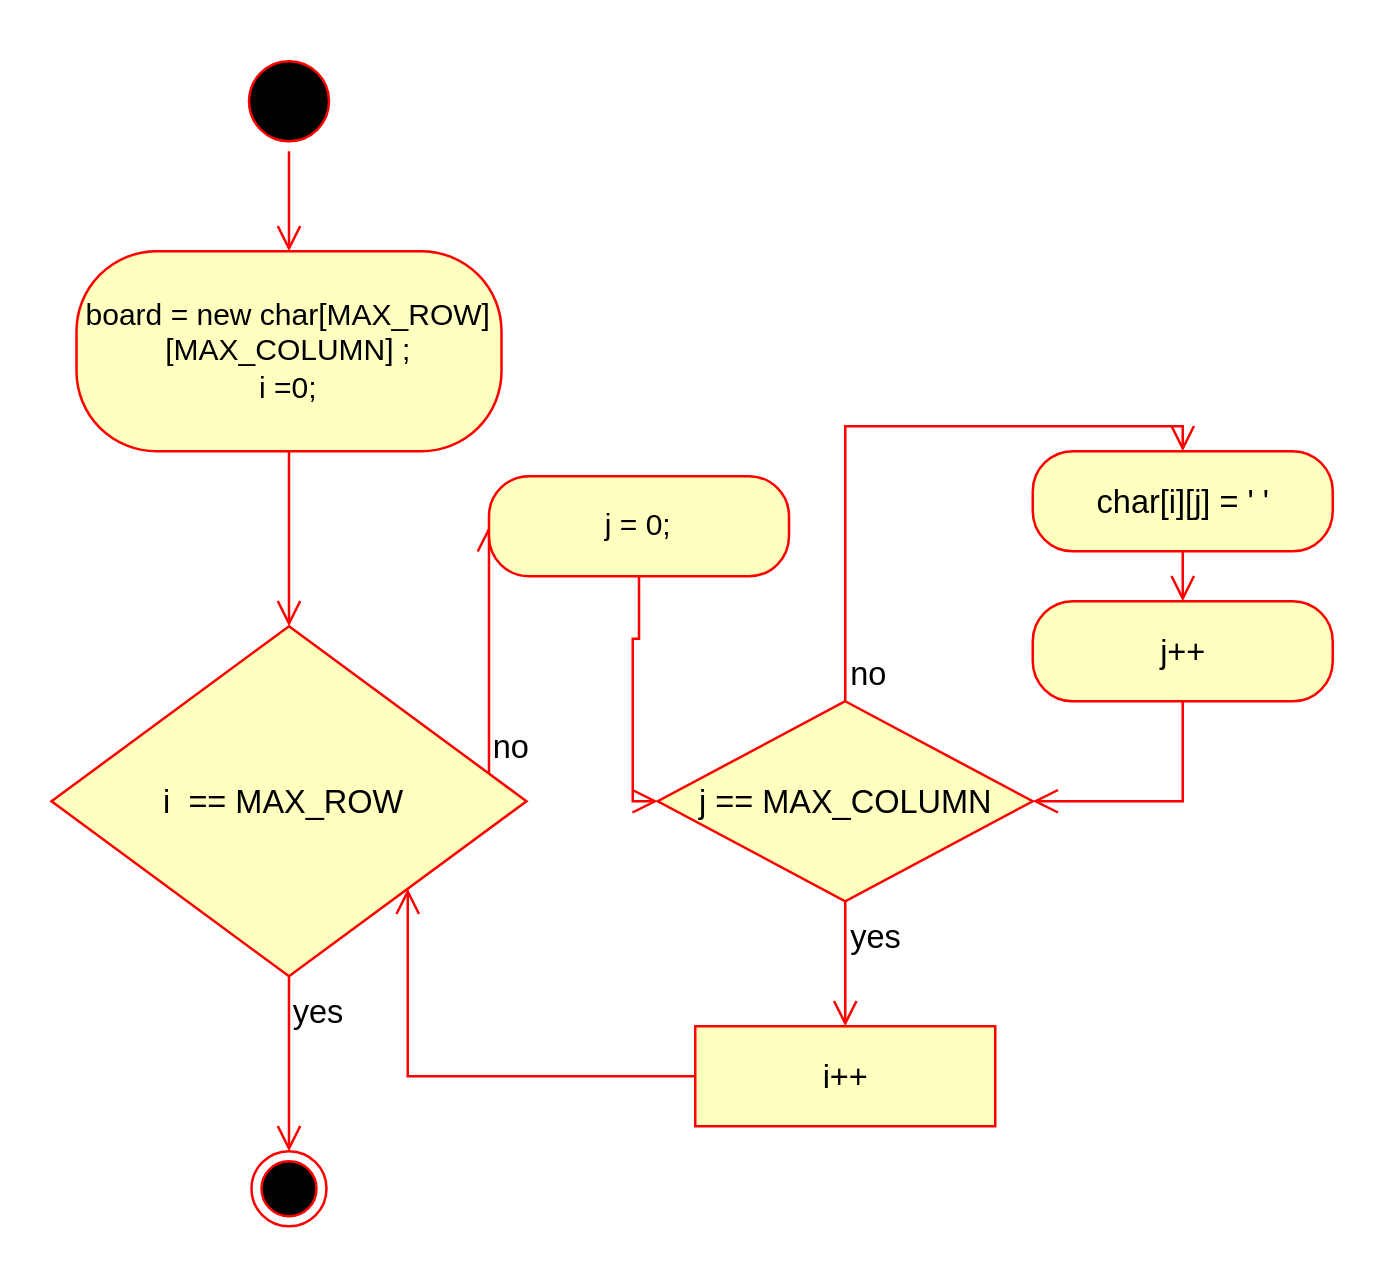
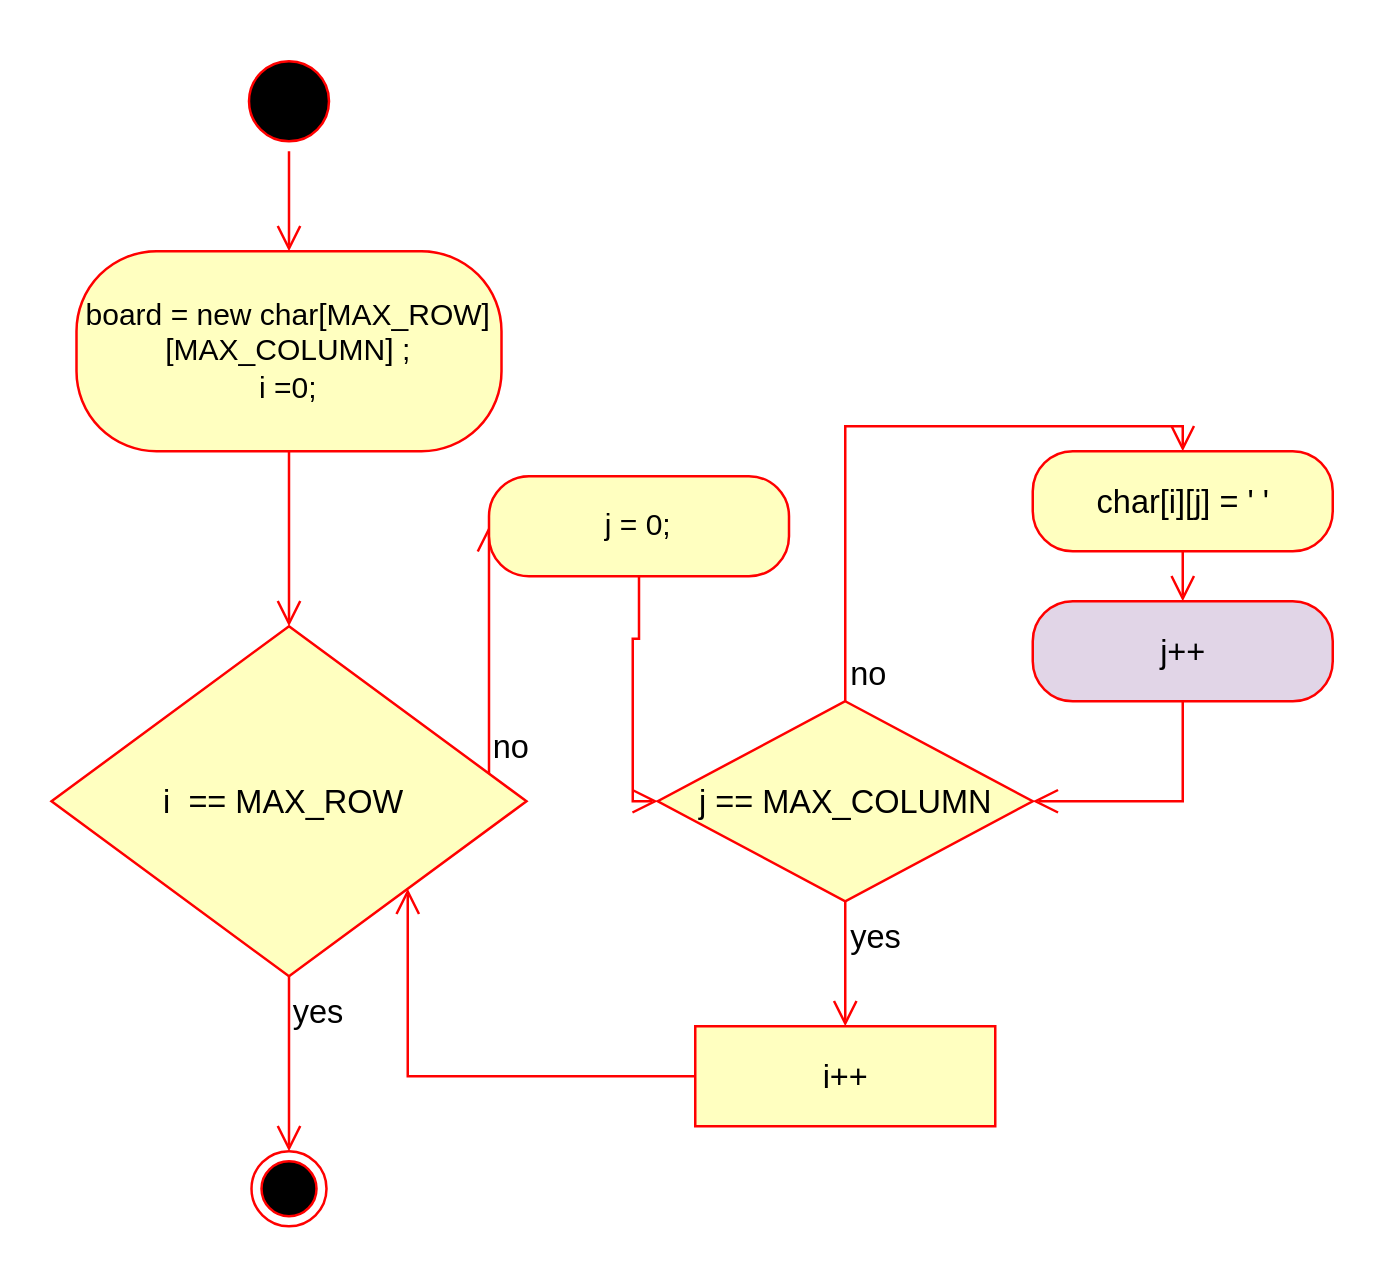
- <mxCell id="17" value="j++" style="rounded=1;whiteSpace=wrap;html=1;arcSize=40;fontColor=#000000;fillColor=#ffffc0;strokeColor=#ff0000;fontSize=13;" parent="1" vertex="1"><mxGeometry x="412.5" y="240" width="120" height="40" as="geometry" /></mxCell>
+ <mxCell id="17" value="j++" style="rounded=1;whiteSpace=wrap;html=1;arcSize=40;fontColor=#000000;fillColor=#e1d5e7;strokeColor=#ff0000;fontSize=13;" parent="1" vertex="1"><mxGeometry x="412.5" y="240" width="120" height="40" as="geometry" /></mxCell>
